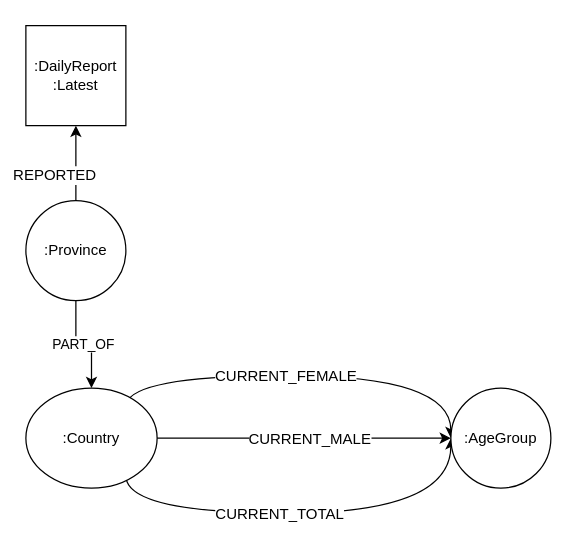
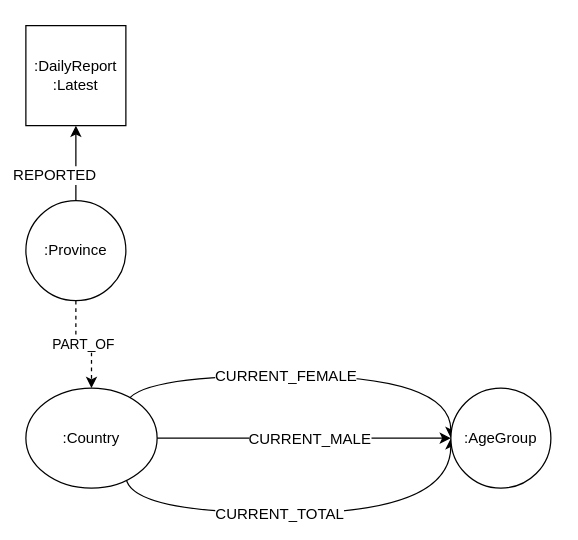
- <mxCell id="5" value="PART_OF" style="edgeStyle=orthogonalEdgeStyle;rounded=0;orthogonalLoop=1;jettySize=auto;html=1;exitX=0.5;exitY=1;exitDx=0;exitDy=0;" parent="1" source="6" target="13" edge="1"><mxGeometry relative="1" as="geometry" /></mxCell>
+ <mxCell id="5" value="PART_OF" style="edgeStyle=orthogonalEdgeStyle;rounded=0;orthogonalLoop=1;jettySize=auto;html=1;exitX=0.5;exitY=1;exitDx=0;exitDy=0;dashed=1;" parent="1" source="6" target="13" edge="1"><mxGeometry relative="1" as="geometry" /></mxCell>
